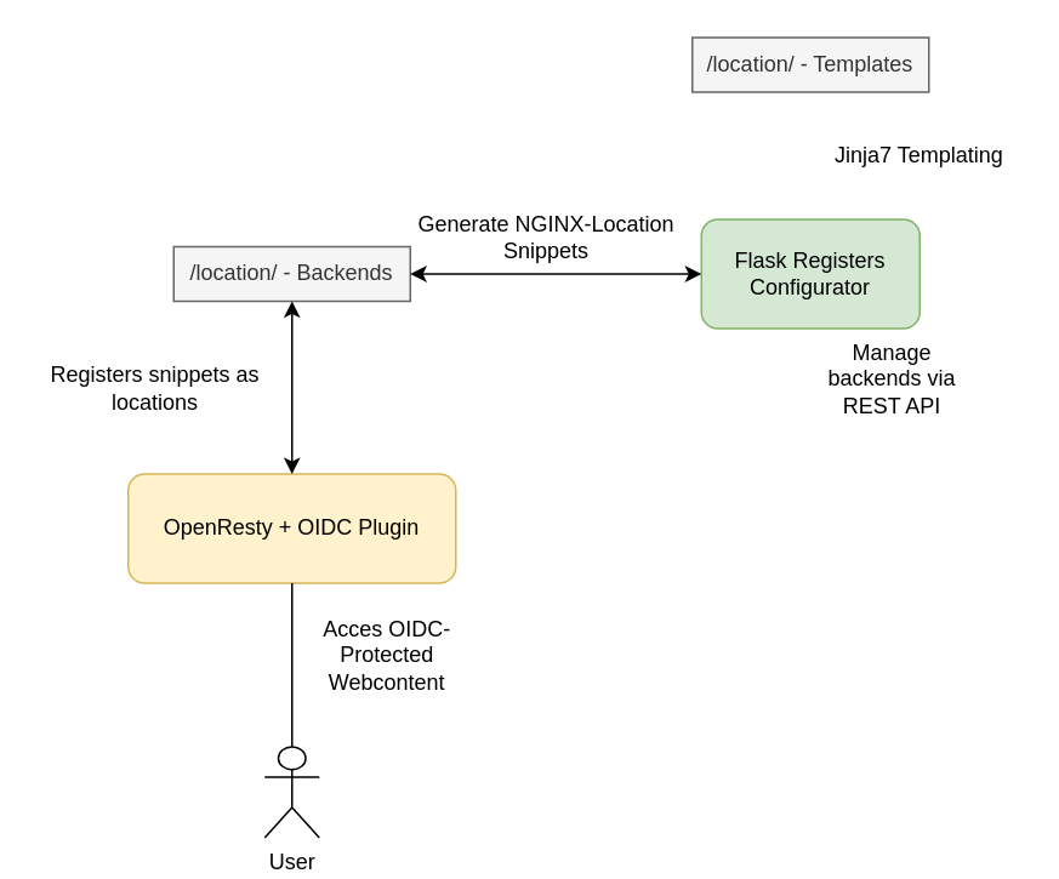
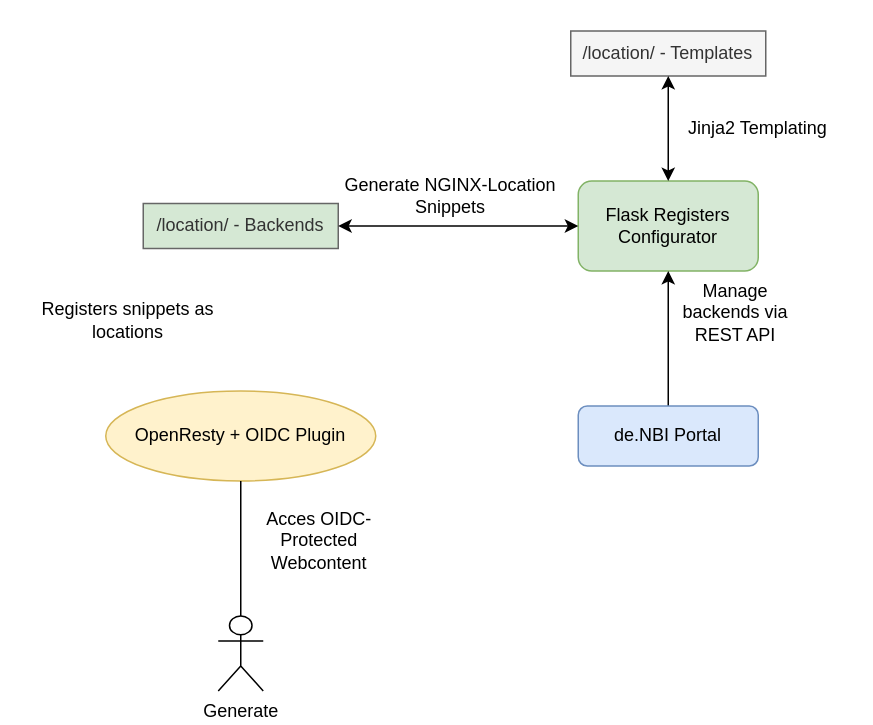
- <mxCell id="7" value="Jinja7 Templating" style="text;html=1;strokeColor=none;fillColor=none;align=center;verticalAlign=middle;whiteSpace=wrap;rounded=0;" vertex="1" parent="1"><mxGeometry x="450" y="75" width="110" height="20" as="geometry" /></mxCell>
+ <mxCell id="7" value="Jinja2 Templating" style="text;html=1;strokeColor=none;fillColor=none;align=center;verticalAlign=middle;whiteSpace=wrap;rounded=0;" vertex="1" parent="1"><mxGeometry x="450" y="75" width="110" height="20" as="geometry" /></mxCell>
+ <mxCell id="6" value="" style="endArrow=classic;startArrow=classic;html=1;exitX=0.5;exitY=0;exitDx=0;exitDy=0;entryX=0.5;entryY=1;entryDx=0;entryDy=0;" edge="1" parent="1" source="2" target="5"><mxGeometry width="50" height="50" relative="1" as="geometry"><mxPoint x="420" y="110" as="sourcePoint" /><mxPoint x="470" y="60" as="targetPoint" /><Array as="points" /></mxGeometry></mxCell>
- <mxCell id="4" value="/location/ - Backends" style="rounded=0;whiteSpace=wrap;html=1;fillColor=#f5f5f5;strokeColor=#666666;fontColor=#333333;" vertex="1" parent="1"><mxGeometry x="95" y="135" width="130" height="30" as="geometry" /></mxCell>
+ <mxCell id="4" value="/location/ - Backends" style="rounded=0;whiteSpace=wrap;html=1;fillColor=#d5e8d4;strokeColor=#666666;fontColor=#333333;" vertex="1" parent="1"><mxGeometry x="95" y="135" width="130" height="30" as="geometry" /></mxCell>
- <mxCell id="10" value="" style="endArrow=classic;startArrow=classic;html=1;exitX=0.5;exitY=0;exitDx=0;exitDy=0;entryX=0.5;entryY=1;entryDx=0;entryDy=0;" edge="1" parent="1" source="3" target="4"><mxGeometry width="50" height="50" relative="1" as="geometry"><mxPoint x="135" y="237.5" as="sourcePoint" /><mxPoint x="185" y="187.5" as="targetPoint" /></mxGeometry></mxCell>
+ <mxCell id="12" style="edgeStyle=orthogonalEdgeStyle;rounded=0;orthogonalLoop=1;jettySize=auto;html=1;entryX=0.5;entryY=1;entryDx=0;entryDy=0;" edge="1" parent="1" source="13" target="2"><mxGeometry relative="1" as="geometry" /></mxCell>
- <mxCell id="3" value="OpenResty + OIDC Plugin" style="rounded=1;whiteSpace=wrap;html=1;fillColor=#fff2cc;strokeColor=#d6b656;" vertex="1" parent="1"><mxGeometry x="70" y="260" width="180" height="60" as="geometry" /></mxCell>
+ <mxCell id="3" value="OpenResty + OIDC Plugin" style="ellipse;whiteSpace=wrap;html=1;fillColor=#fff2cc;strokeColor=#d6b656;" vertex="1" parent="1"><mxGeometry x="70" y="260" width="180" height="60" as="geometry" /></mxCell>
+ <mxCell id="13" value="de.NBI Portal" style="rounded=1;whiteSpace=wrap;html=1;fillColor=#dae8fc;strokeColor=#6c8ebf;" vertex="1" parent="1"><mxGeometry x="385" y="270" width="120" height="40" as="geometry" /></mxCell>
- <mxCell id="15" value="User" style="shape=umlActor;verticalLabelPosition=bottom;labelBackgroundColor=#ffffff;verticalAlign=top;html=1;outlineConnect=0;" vertex="1" parent="1"><mxGeometry x="145" y="410" width="30" height="50" as="geometry" /></mxCell>
+ <mxCell id="15" value="Generate" style="shape=umlActor;verticalLabelPosition=bottom;labelBackgroundColor=#ffffff;verticalAlign=top;html=1;outlineConnect=0;" vertex="1" parent="1"><mxGeometry x="145" y="410" width="30" height="50" as="geometry" /></mxCell>
